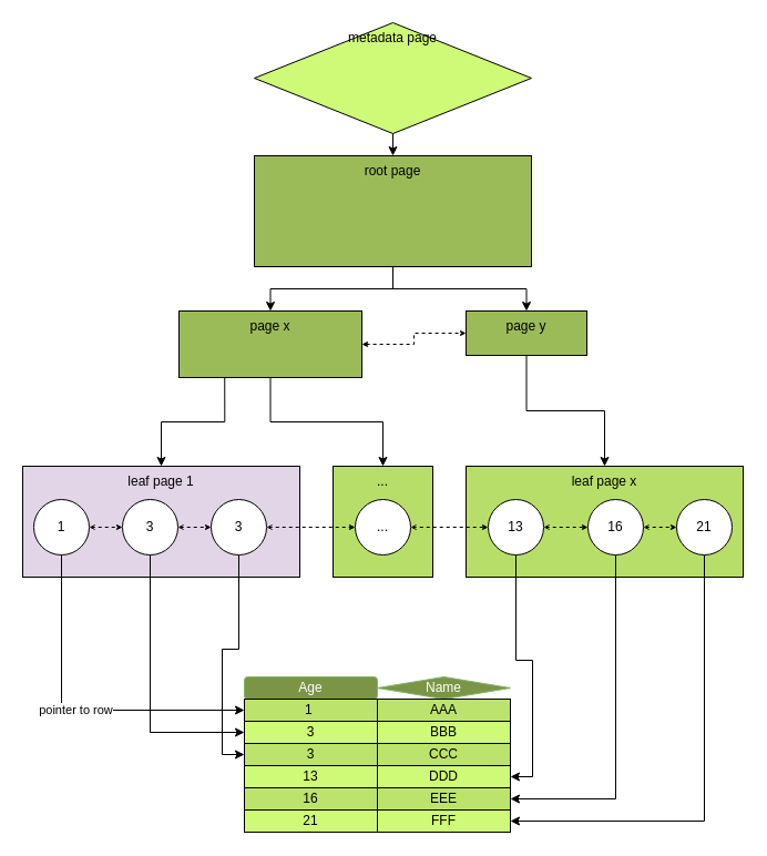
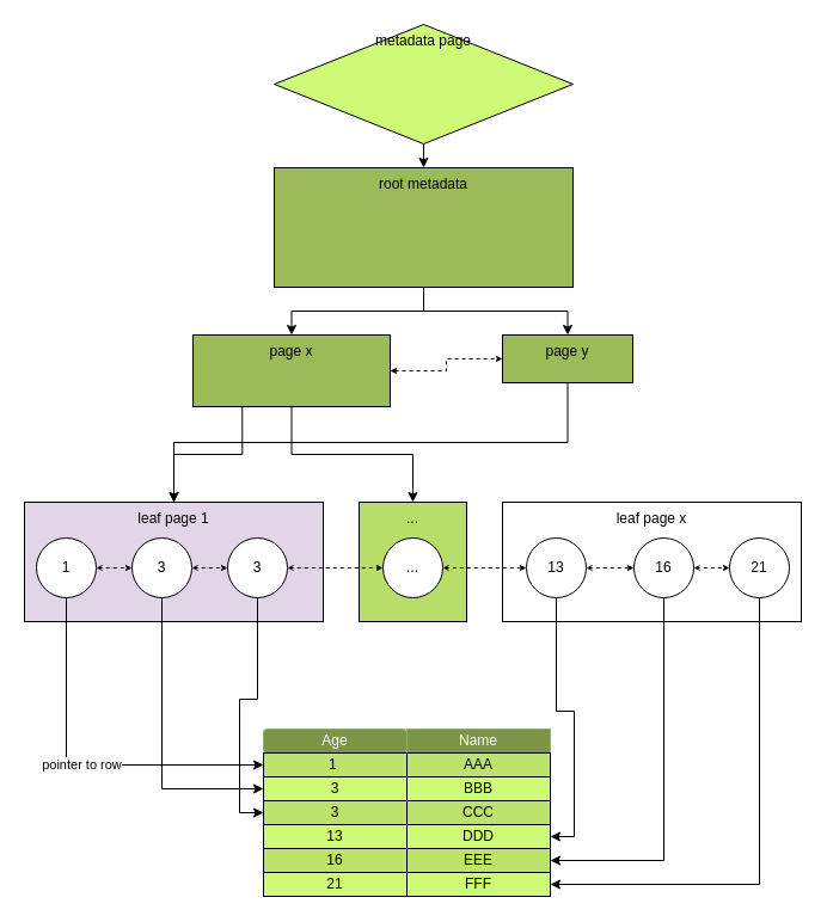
- <mxCell id="28" value="root page" style="rounded=0;whiteSpace=wrap;html=1;verticalAlign=top;fillColor=#9BBB59;" parent="1" vertex="1"><mxGeometry x="229" y="140" width="250" height="100" as="geometry" /></mxCell>
+ <mxCell id="28" value="root metadata" style="rounded=0;whiteSpace=wrap;html=1;verticalAlign=top;fillColor=#9BBB59;" parent="1" vertex="1"><mxGeometry x="229" y="140" width="250" height="100" as="geometry" /></mxCell>
- <mxCell id="47" style="edgeStyle=orthogonalEdgeStyle;rounded=0;orthogonalLoop=1;jettySize=auto;html=1;exitX=0.5;exitY=1;exitDx=0;exitDy=0;" parent="1" source="48" target="3" edge="1"><mxGeometry relative="1" as="geometry" /></mxCell>
+ <mxCell id="47" style="edgeStyle=orthogonalEdgeStyle;rounded=0;orthogonalLoop=1;jettySize=auto;html=1;exitX=0.5;exitY=1;exitDx=0;exitDy=0;" parent="1" source="48" target="2" edge="1"><mxGeometry relative="1" as="geometry" /></mxCell>
- <mxCell id="3" value="leaf page x" style="rounded=0;whiteSpace=wrap;html=1;verticalAlign=top;fillColor=#B8DE6A;" parent="1" vertex="1"><mxGeometry x="420" y="420" width="250" height="100" as="geometry" /></mxCell>
+ <mxCell id="3" value="leaf page x" style="rounded=0;whiteSpace=wrap;html=1;verticalAlign=top;fillColor=#ffffff;" parent="1" vertex="1"><mxGeometry x="420" y="420" width="250" height="100" as="geometry" /></mxCell>
- <mxCell id="42" value="Name" style="rhombus;whiteSpace=wrap;html=1;align=center;strokeColor=#82b366;fillColor=#7B9446;fontColor=#FFFFFF;" parent="1" vertex="1"><mxGeometry x="340" y="610" width="120" height="20" as="geometry" /></mxCell>
+ <mxCell id="42" value="Name" style="rounded=0;whiteSpace=wrap;html=1;align=center;strokeColor=#82b366;fillColor=#7B9446;fontColor=#FFFFFF;" parent="1" vertex="1"><mxGeometry x="340" y="610" width="120" height="20" as="geometry" /></mxCell>
